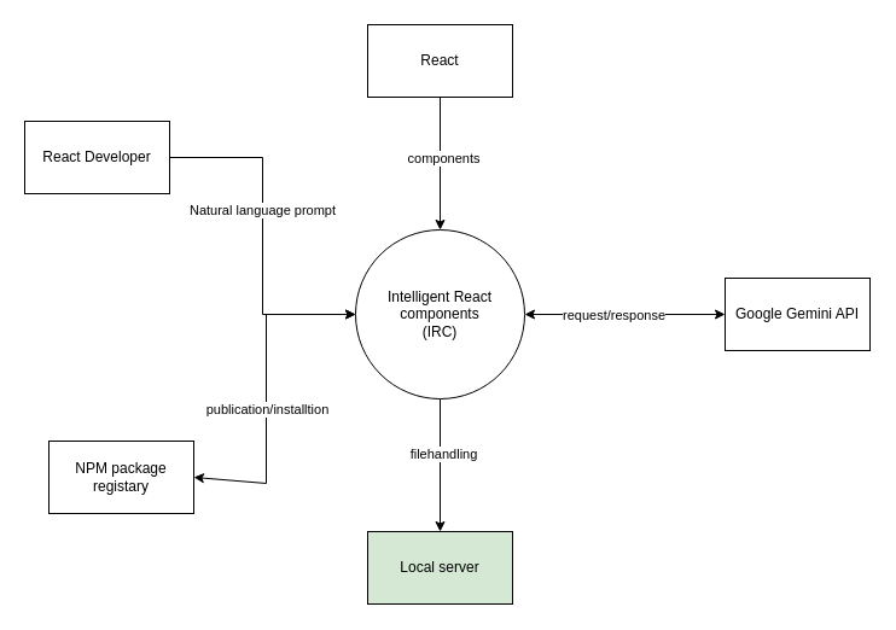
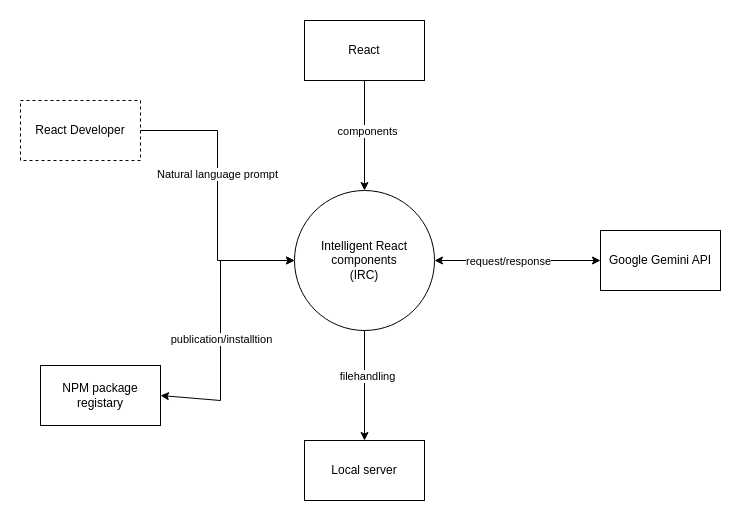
- <mxCell id="7" value="React Developer" style="rounded=0;whiteSpace=wrap;html=1;" vertex="1" parent="1"><mxGeometry x="20" y="100" width="120" height="60" as="geometry" /></mxCell>
+ <mxCell id="7" value="React Developer" style="rounded=0;whiteSpace=wrap;html=1;dashed=1;" vertex="1" parent="1"><mxGeometry x="20" y="100" width="120" height="60" as="geometry" /></mxCell>
- <mxCell id="9" value="Local server" style="rounded=0;whiteSpace=wrap;html=1;fillColor=#d5e8d4;" vertex="1" parent="1"><mxGeometry x="304" y="440" width="120" height="60" as="geometry" /></mxCell>
+ <mxCell id="9" value="Local server" style="rounded=0;whiteSpace=wrap;html=1;" vertex="1" parent="1"><mxGeometry x="304" y="440" width="120" height="60" as="geometry" /></mxCell>
